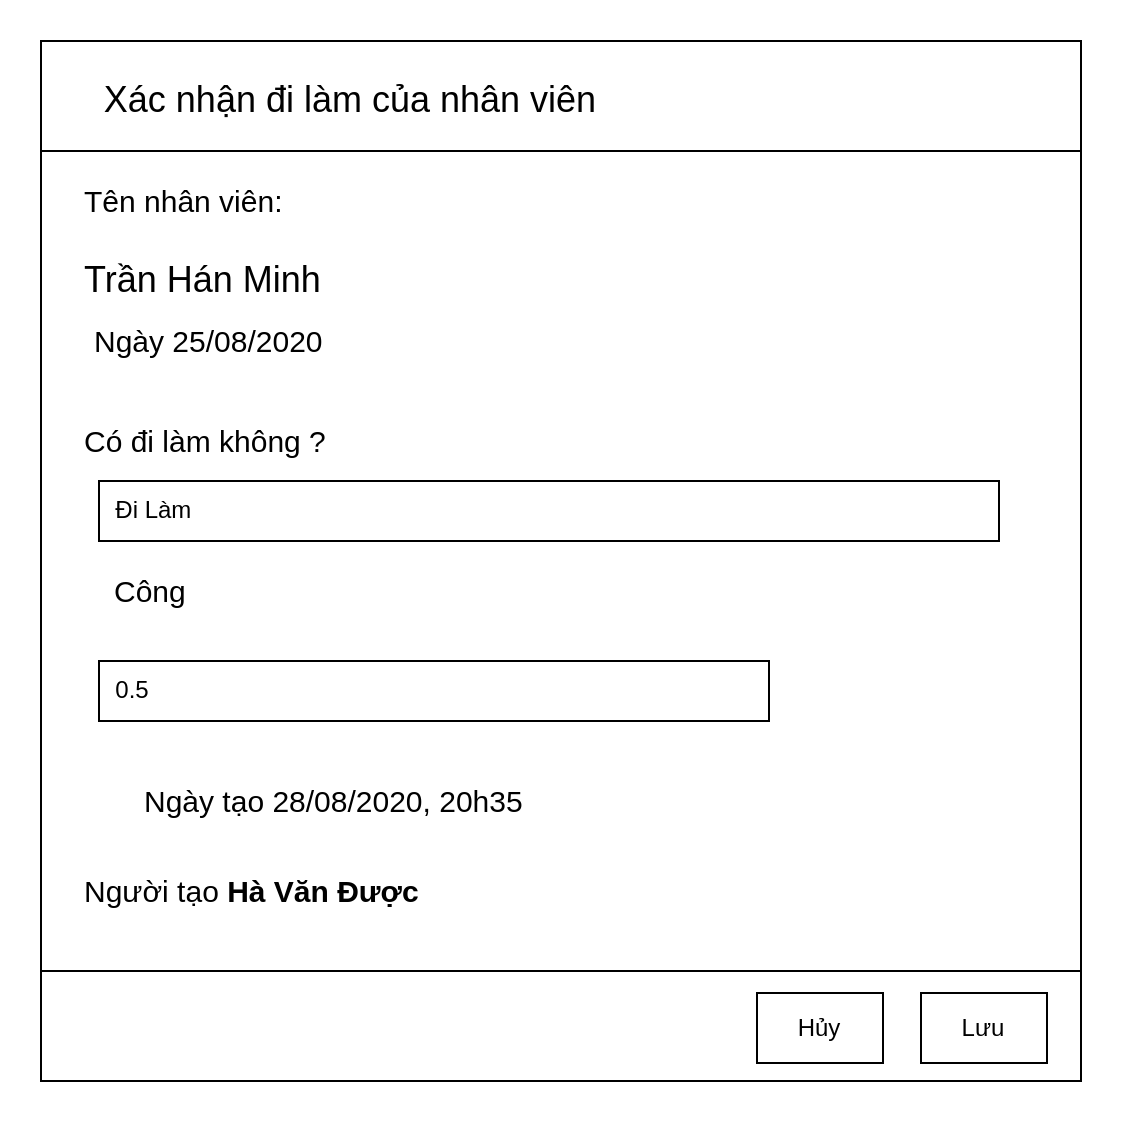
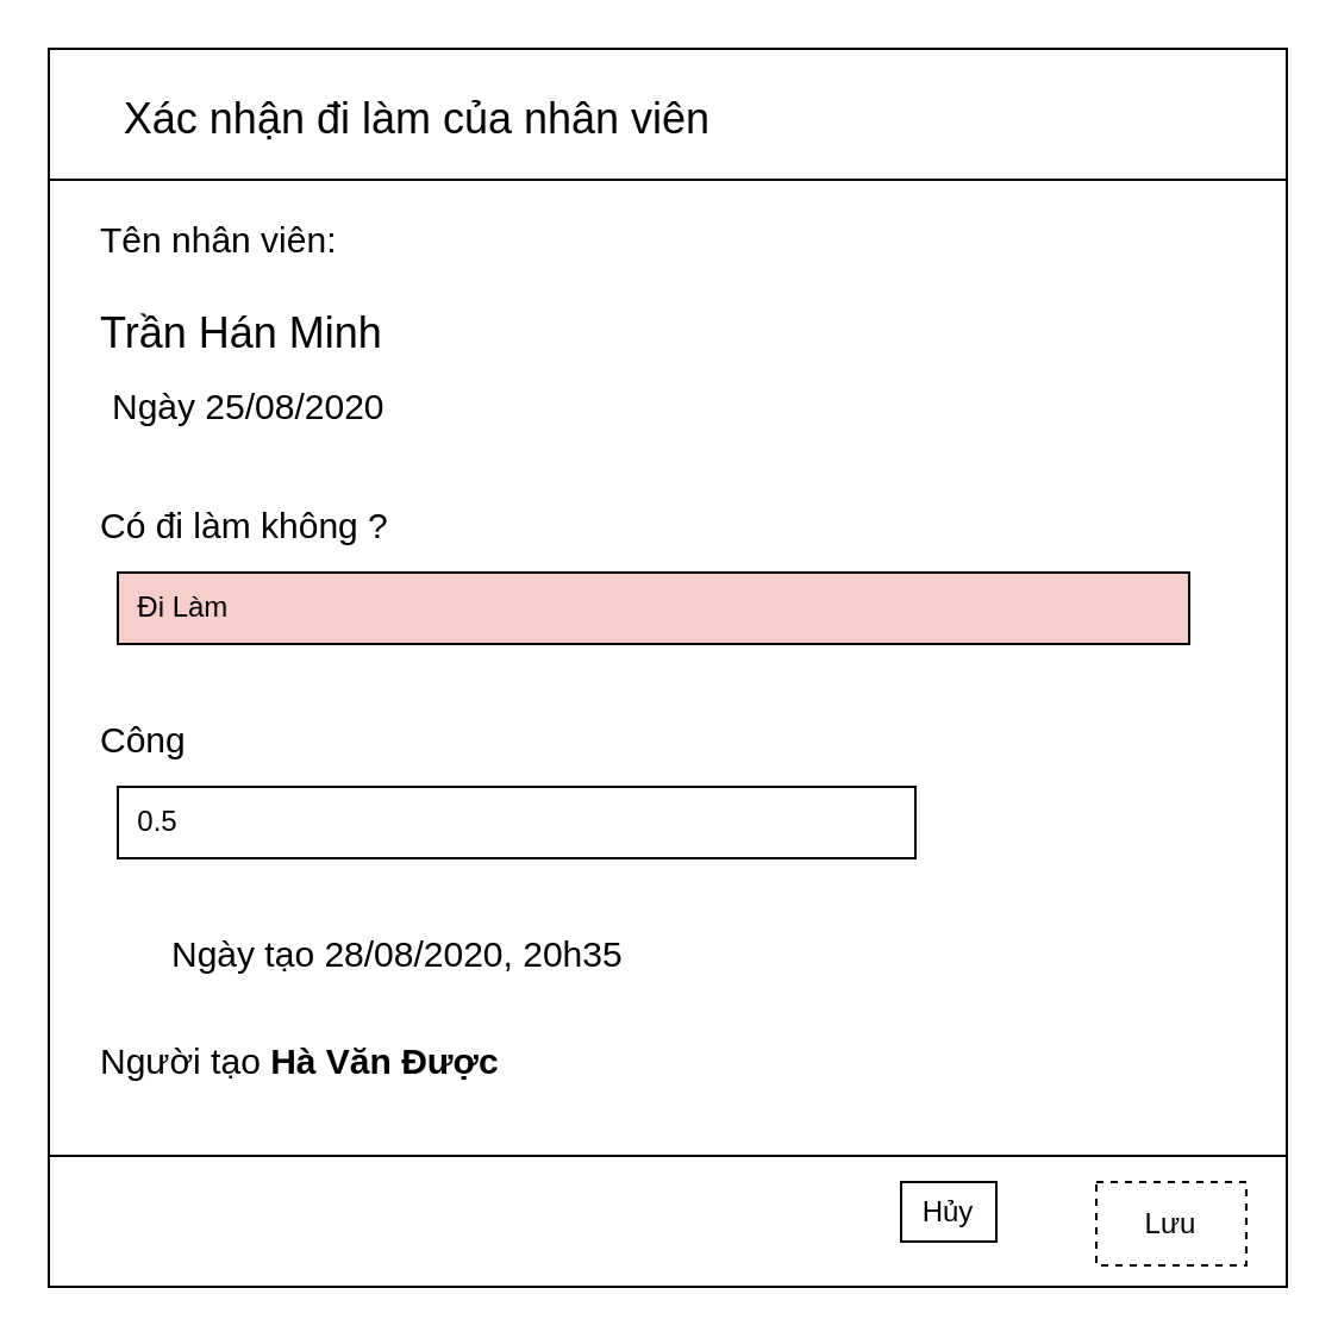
- <mxCell id="9" value="&amp;nbsp; Đi Làm" style="rounded=0;whiteSpace=wrap;html=1;strokeWidth=1;align=left;" vertex="1" parent="1"><mxGeometry x="49" y="240" width="450" height="30" as="geometry" /></mxCell>
+ <mxCell id="9" value="&amp;nbsp; Đi Làm" style="rounded=0;whiteSpace=wrap;html=1;strokeWidth=1;align=left;fillColor=#f8cecc;" vertex="1" parent="1"><mxGeometry x="49" y="240" width="450" height="30" as="geometry" /></mxCell>
- <mxCell id="10" value="&lt;font style=&quot;font-size: 15px&quot;&gt;Công&lt;/font&gt;" style="text;html=1;strokeColor=none;fillColor=none;align=left;verticalAlign=middle;whiteSpace=wrap;rounded=0;" vertex="1" parent="1"><mxGeometry x="55" y="285" width="160" height="20" as="geometry" /></mxCell>
+ <mxCell id="10" value="&lt;font style=&quot;font-size: 15px&quot;&gt;Công&lt;/font&gt;" style="text;html=1;strokeColor=none;fillColor=none;align=left;verticalAlign=middle;whiteSpace=wrap;rounded=0;" vertex="1" parent="1"><mxGeometry x="40" y="300" width="160" height="20" as="geometry" /></mxCell>
- <mxCell id="16" value="Hủy" style="rounded=0;whiteSpace=wrap;html=1;strokeWidth=1;" vertex="1" parent="1"><mxGeometry x="378" y="496" width="63" height="35" as="geometry" /></mxCell>
+ <mxCell id="16" value="Hủy" style="rounded=0;whiteSpace=wrap;html=1;strokeWidth=1;" vertex="1" parent="1"><mxGeometry x="378" y="496" width="40" height="25" as="geometry" /></mxCell>
- <mxCell id="15" value="Lưu" style="rounded=0;whiteSpace=wrap;html=1;strokeWidth=1;" vertex="1" parent="1"><mxGeometry x="460" y="496" width="63" height="35" as="geometry" /></mxCell>
+ <mxCell id="15" value="Lưu" style="rounded=0;whiteSpace=wrap;html=1;strokeWidth=1;dashed=1;" vertex="1" parent="1"><mxGeometry x="460" y="496" width="63" height="35" as="geometry" /></mxCell>
